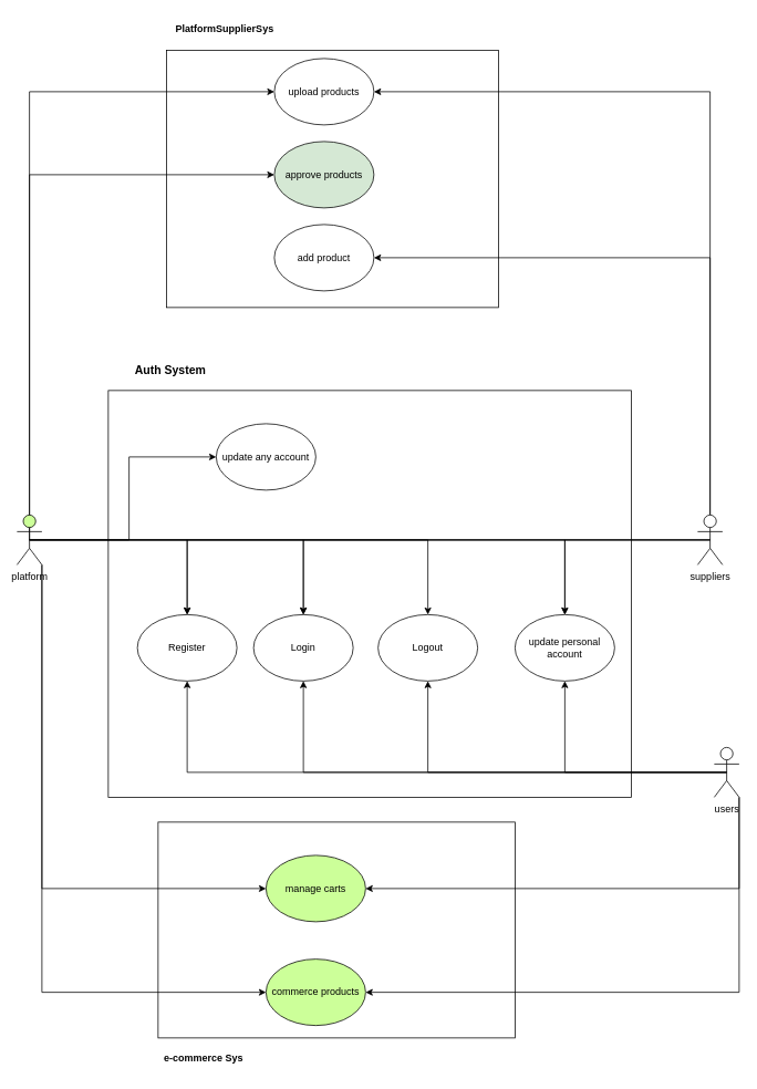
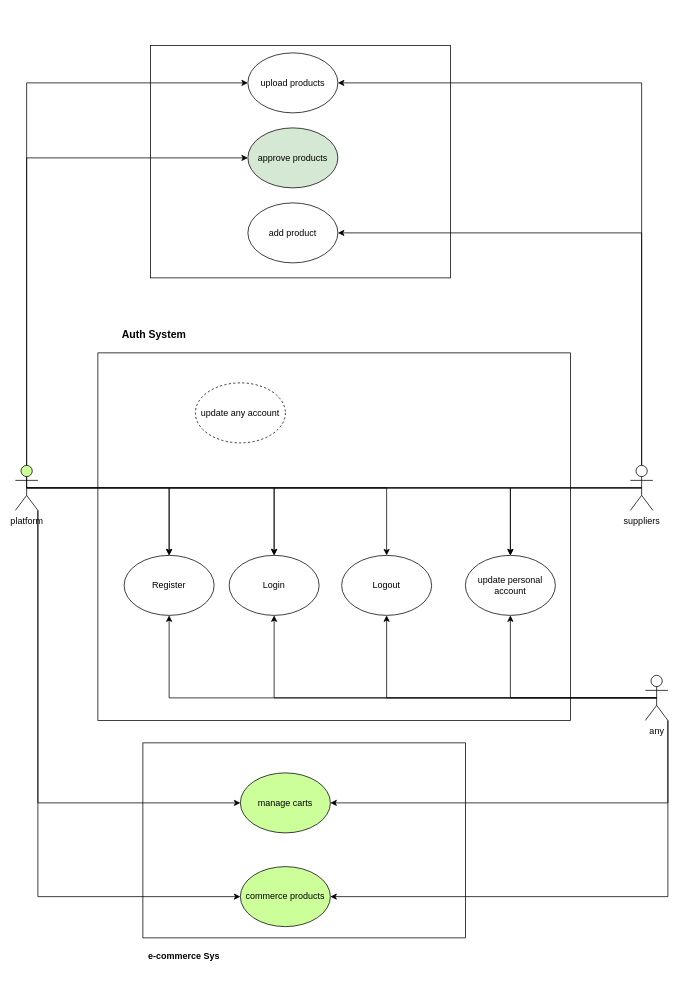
- <mxCell id="32" value="PlatformSupplierSys" style="text;html=1;align=center;verticalAlign=middle;resizable=0;points=[];autosize=1;strokeColor=none;fillColor=none;fontStyle=1" parent="1" vertex="1"><mxGeometry x="200" y="20" width="140" height="30" as="geometry" /></mxCell>
- <mxCell id="38" value="update any account" style="ellipse;whiteSpace=wrap;html=1;" parent="1" vertex="1"><mxGeometry x="260" y="510" width="120" height="80" as="geometry" /></mxCell>
+ <mxCell id="38" value="update any account" style="ellipse;whiteSpace=wrap;html=1;dashed=1;" parent="1" vertex="1"><mxGeometry x="260" y="510" width="120" height="80" as="geometry" /></mxCell>
- <mxCell id="12" style="edgeStyle=orthogonalEdgeStyle;rounded=0;orthogonalLoop=1;jettySize=auto;html=1;exitX=0.5;exitY=0.5;exitDx=0;exitDy=0;exitPerimeter=0;entryX=0;entryY=0.5;entryDx=0;entryDy=0;" parent="1" source="14" target="38" edge="1"><mxGeometry relative="1" as="geometry" /></mxCell>
- <mxCell id="29" value="users" style="shape=umlActor;verticalLabelPosition=bottom;verticalAlign=top;html=1;" parent="1" vertex="1"><mxGeometry x="860" y="900" width="30" height="60" as="geometry" /></mxCell>
+ <mxCell id="29" value="any" style="shape=umlActor;verticalLabelPosition=bottom;verticalAlign=top;html=1;" parent="1" vertex="1"><mxGeometry x="860" y="900" width="30" height="60" as="geometry" /></mxCell>
